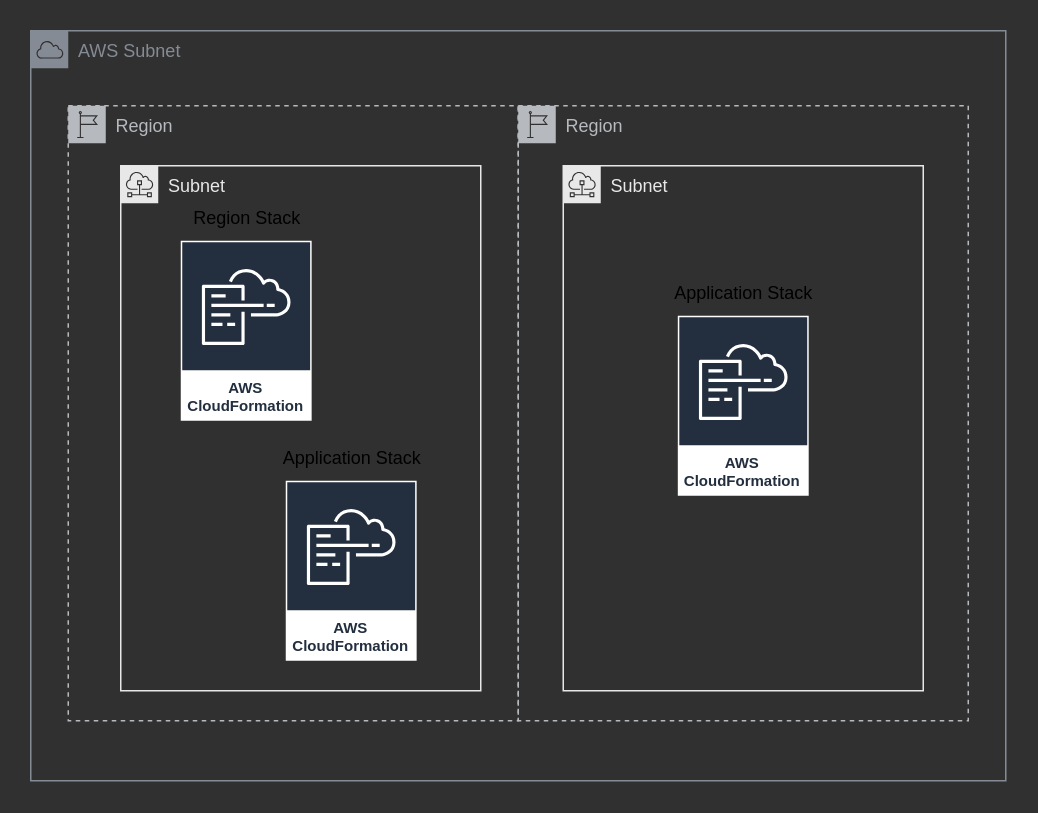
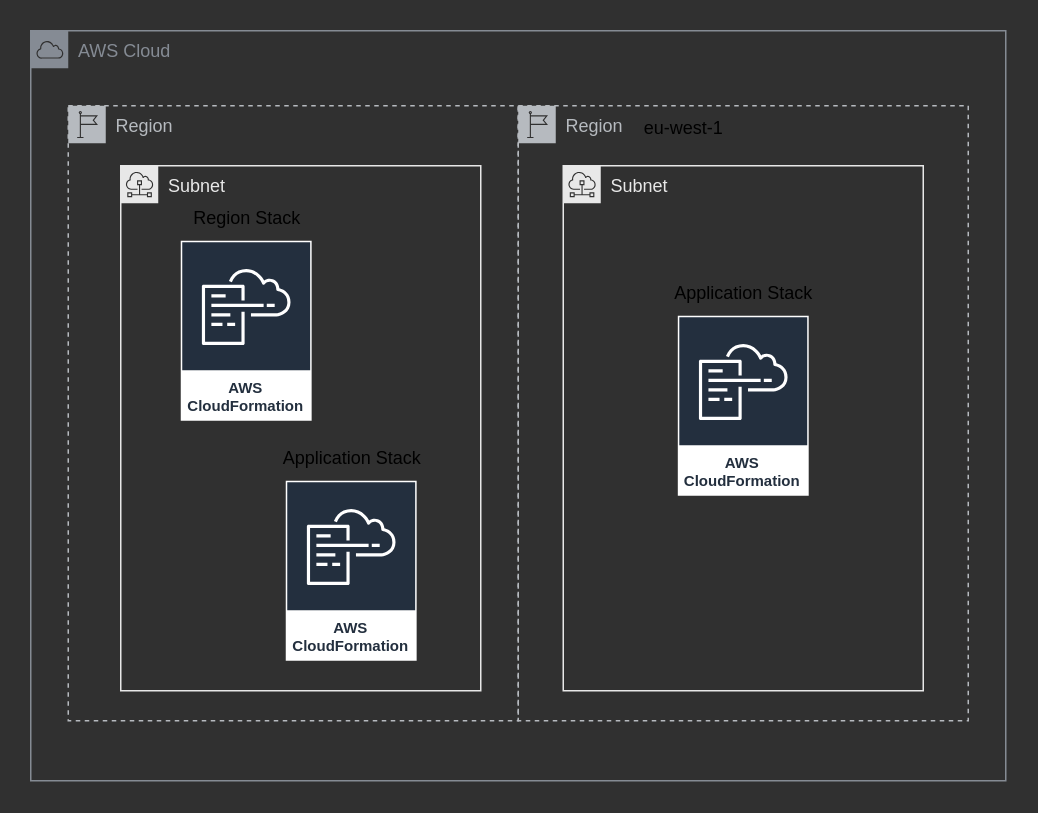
- <mxCell id="2" value="AWS Subnet" style="sketch=0;outlineConnect=0;gradientColor=none;html=1;whiteSpace=wrap;fontSize=12;fontStyle=0;shape=mxgraph.aws4.group;grIcon=mxgraph.aws4.group_aws_cloud;strokeColor=#858B94;fillColor=none;verticalAlign=top;align=left;spacingLeft=30;fontColor=#858B94;dashed=0;" vertex="1" parent="1"><mxGeometry x="20" y="20" width="650" height="500" as="geometry" /></mxCell>
+ <mxCell id="2" value="AWS Cloud" style="sketch=0;outlineConnect=0;gradientColor=none;html=1;whiteSpace=wrap;fontSize=12;fontStyle=0;shape=mxgraph.aws4.group;grIcon=mxgraph.aws4.group_aws_cloud;strokeColor=#858B94;fillColor=none;verticalAlign=top;align=left;spacingLeft=30;fontColor=#858B94;dashed=0;" vertex="1" parent="1"><mxGeometry x="20" y="20" width="650" height="500" as="geometry" /></mxCell>
+ <mxCell id="7" value="eu-west-1" style="text;html=1;align=center;verticalAlign=middle;resizable=0;points=[];autosize=1;strokeColor=none;fillColor=none;" vertex="1" parent="1"><mxGeometry x="415" y="70" width="80" height="30" as="geometry" /></mxCell>
